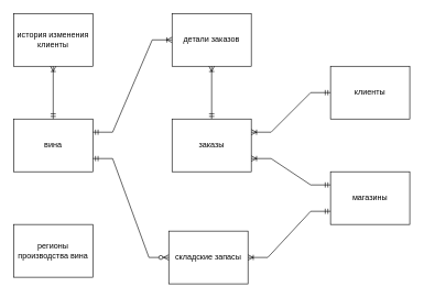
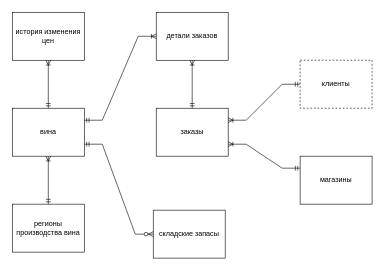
- <mxCell id="5" value="история изменения клиенты" style="rounded=0;whiteSpace=wrap;html=1;" parent="1" vertex="1"><mxGeometry x="20" y="20" width="120" height="80" as="geometry" /></mxCell>
+ <mxCell id="5" value="история изменения цен" style="rounded=0;whiteSpace=wrap;html=1;" parent="1" vertex="1"><mxGeometry x="20" y="20" width="120" height="80" as="geometry" /></mxCell>
- <mxCell id="9" value="клиенты" style="rounded=0;whiteSpace=wrap;html=1;" parent="1" vertex="1"><mxGeometry x="500" y="100" width="120" height="80" as="geometry" /></mxCell>
+ <mxCell id="9" value="клиенты" style="rounded=0;whiteSpace=wrap;html=1;dashed=1;" parent="1" vertex="1"><mxGeometry x="500" y="100" width="120" height="80" as="geometry" /></mxCell>
+ <mxCell id="13" value="" style="edgeStyle=orthogonalEdgeStyle;fontSize=12;html=1;endArrow=ERoneToMany;startArrow=ERmandOne;rounded=0;exitX=0.5;exitY=0;exitDx=0;exitDy=0;entryX=0.5;entryY=1;entryDx=0;entryDy=0;" parent="1" source="2" target="4" edge="1"><mxGeometry width="100" height="100" relative="1" as="geometry"><mxPoint x="300" y="240" as="sourcePoint" /><mxPoint x="400" y="140" as="targetPoint" /></mxGeometry></mxCell>
- <mxCell id="17" value="" style="edgeStyle=entityRelationEdgeStyle;fontSize=12;html=1;endArrow=ERoneToMany;startArrow=ERmandOne;rounded=0;entryX=1;entryY=0.5;entryDx=0;entryDy=0;exitX=0;exitY=0.75;exitDx=0;exitDy=0;" edge="1" parent="1" source="8" target="3"><mxGeometry width="100" height="100" relative="1" as="geometry"><mxPoint x="390" y="420" as="sourcePoint" /><mxPoint x="490" y="320" as="targetPoint" /></mxGeometry></mxCell>
